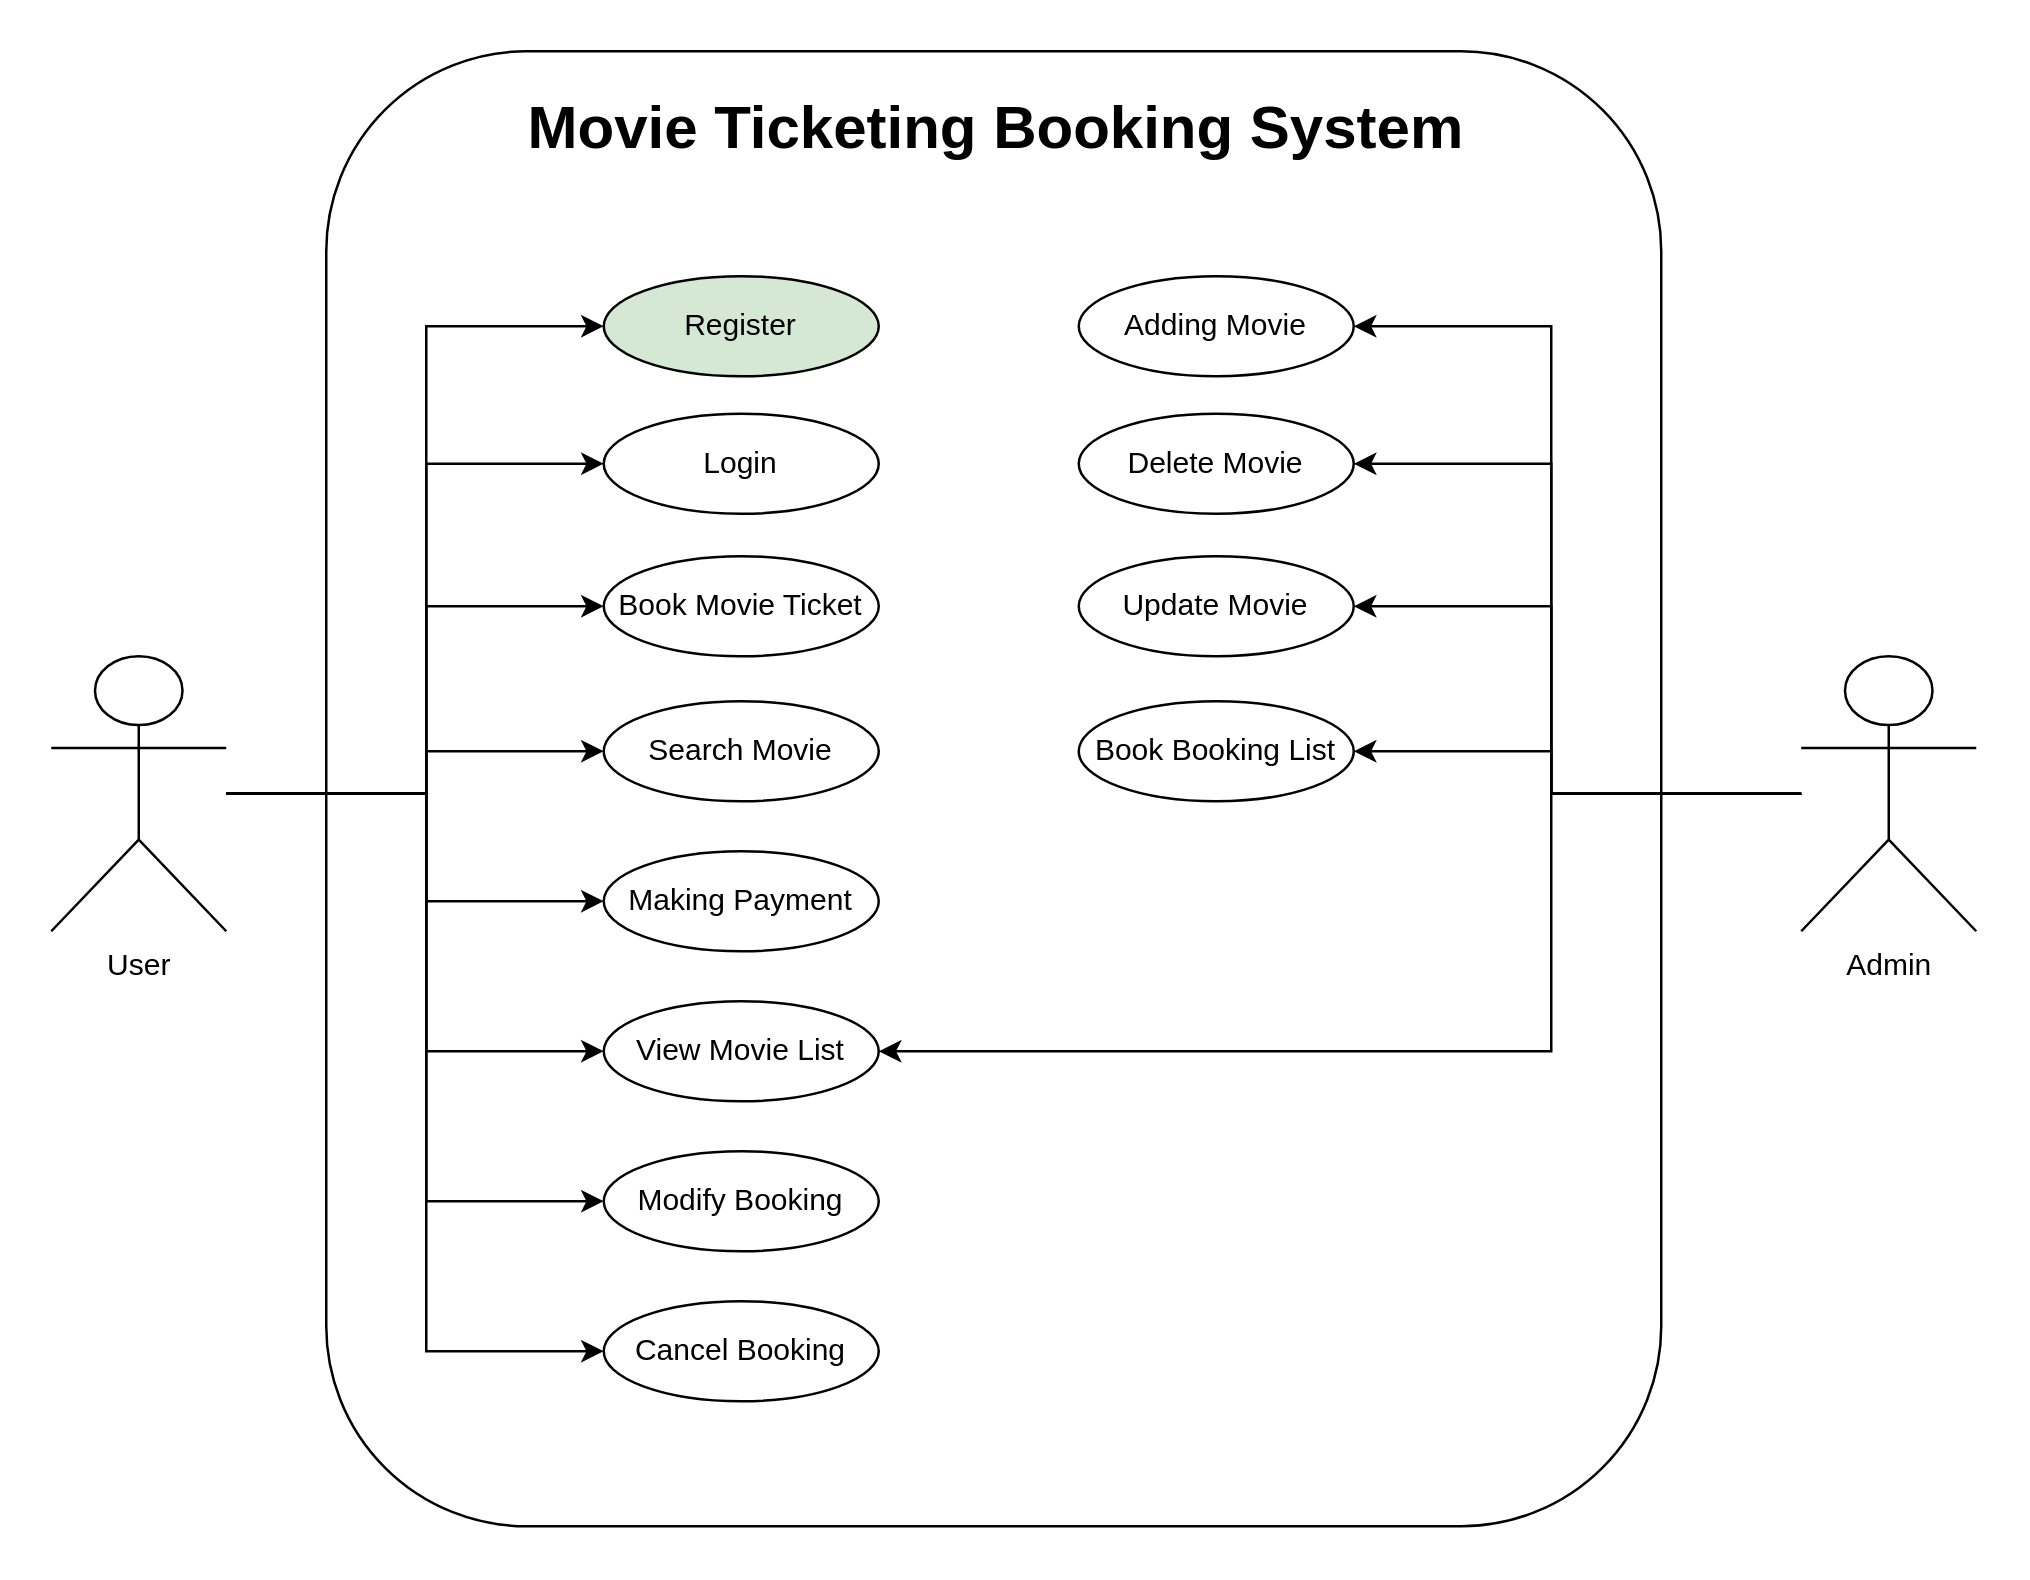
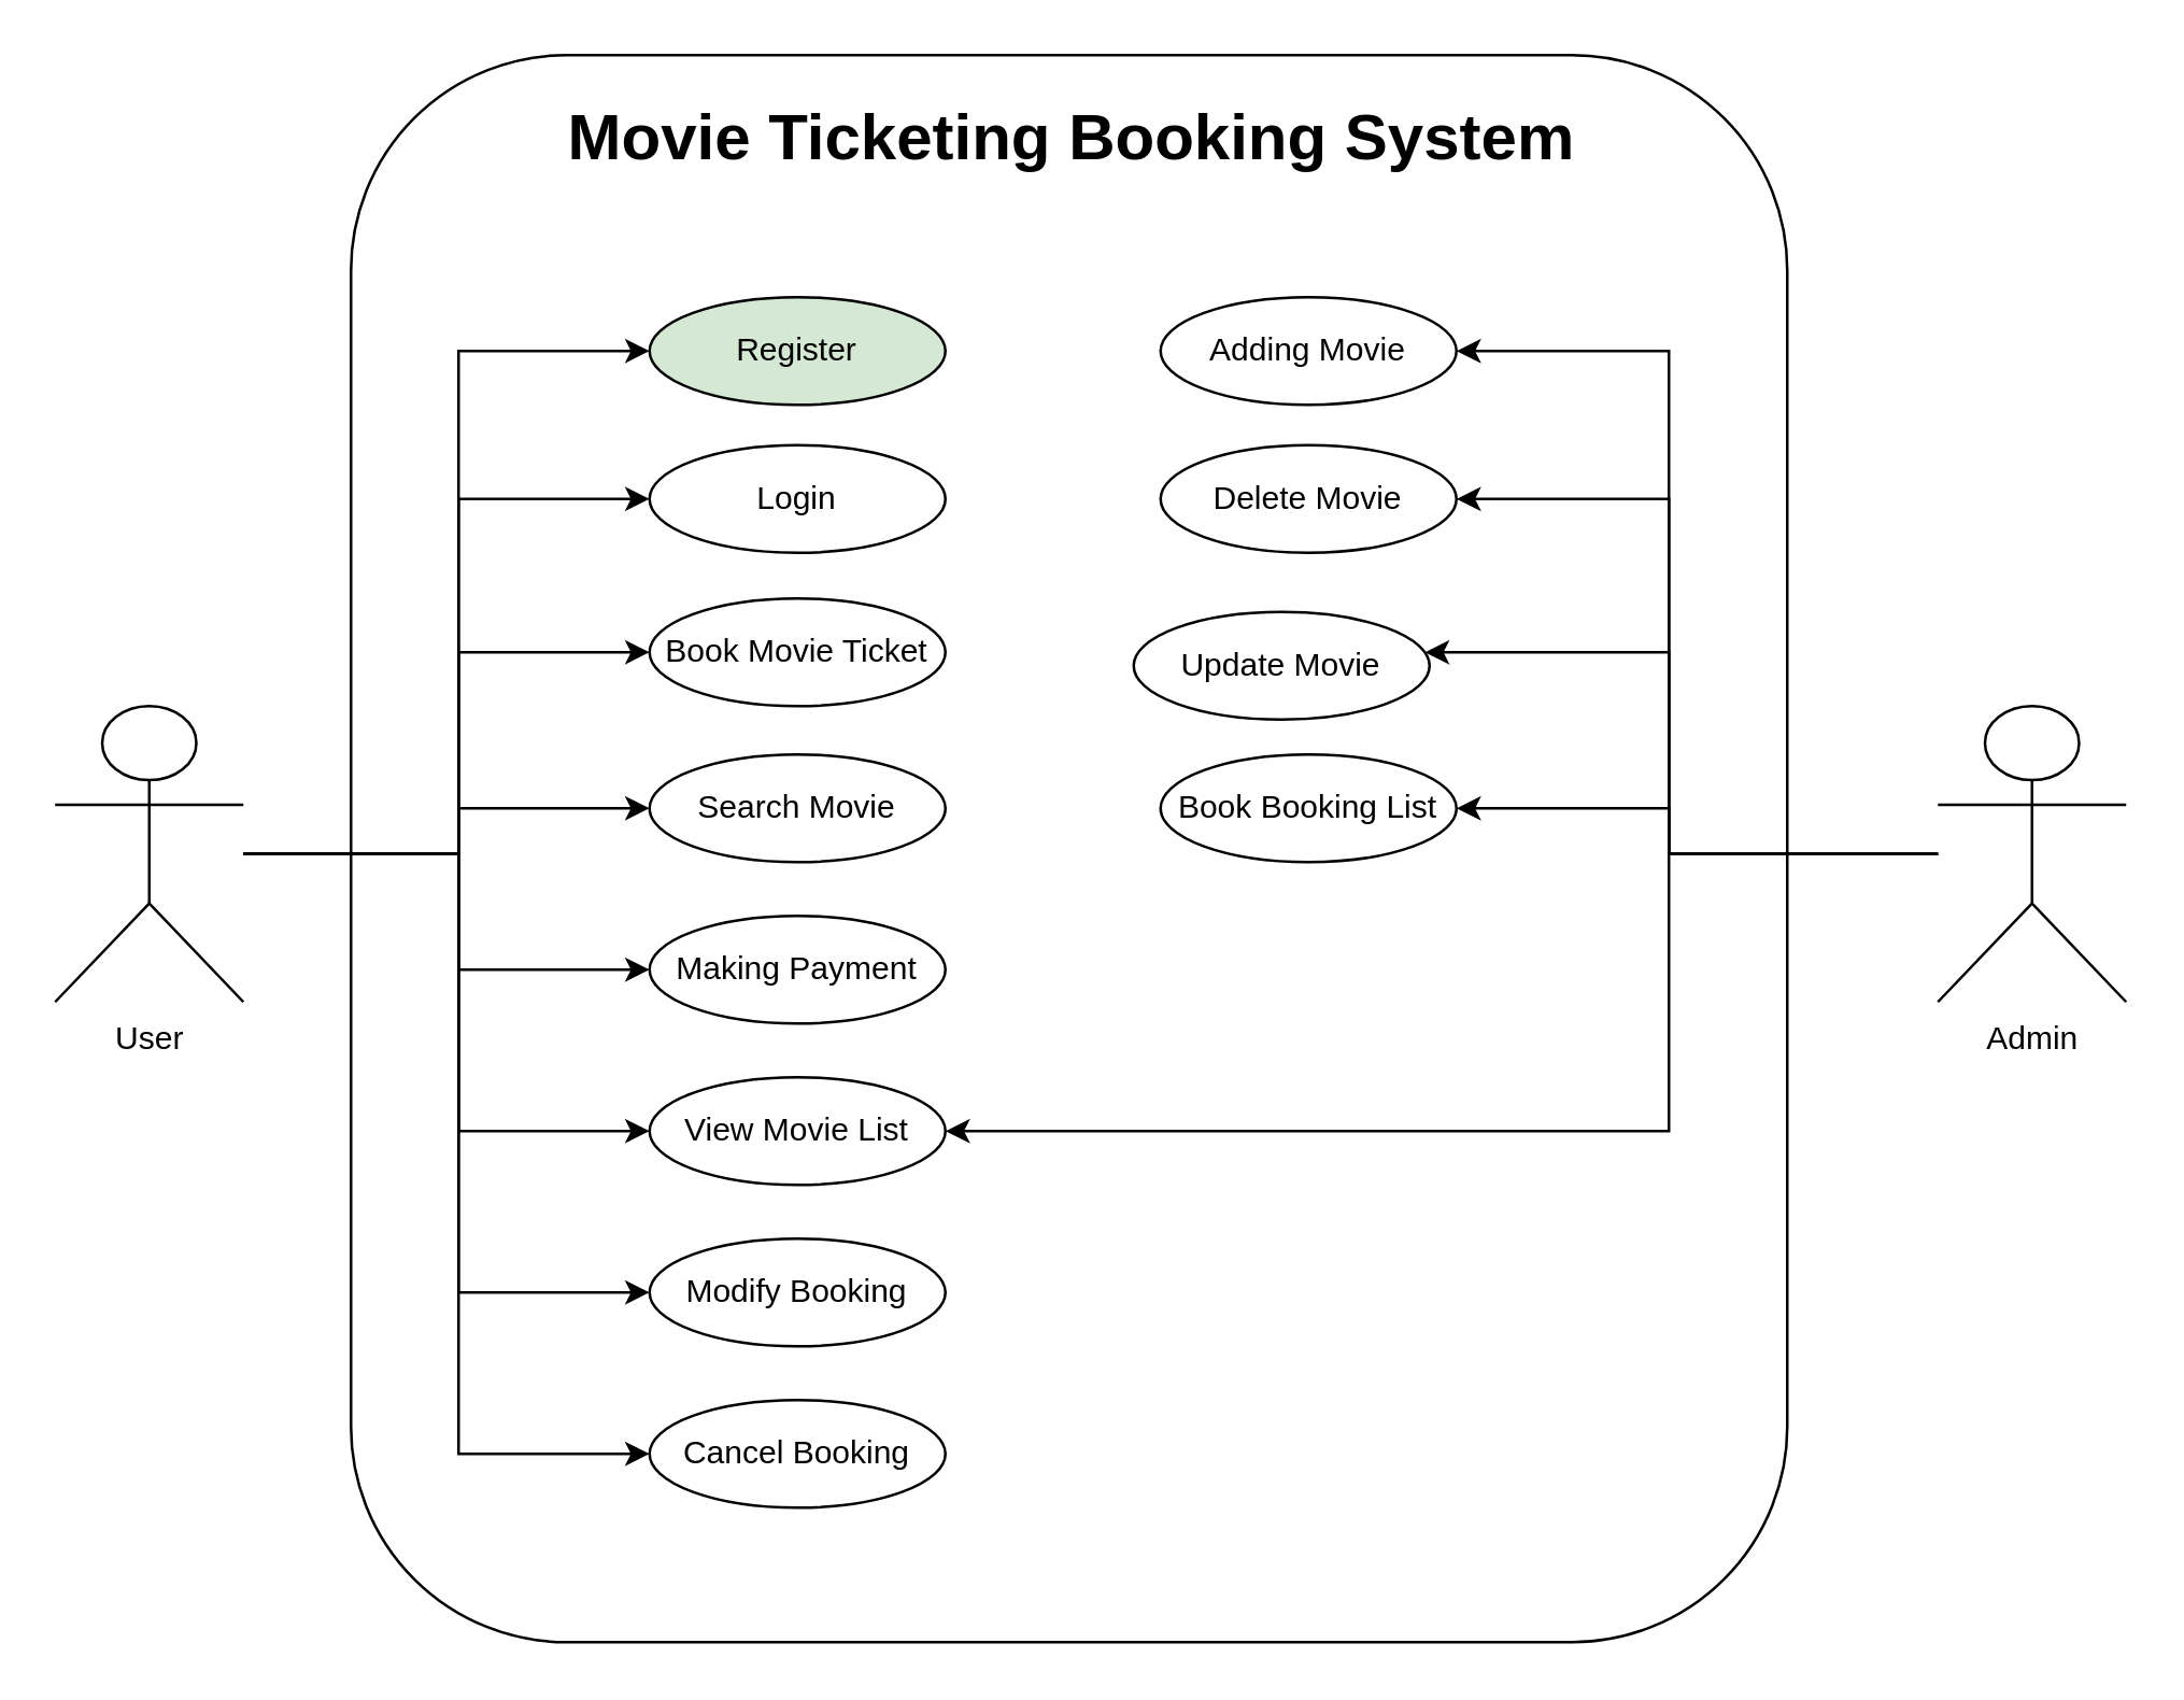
- <mxCell id="21" value="Update Movie" style="ellipse;whiteSpace=wrap;html=1;" vertex="1" parent="1"><mxGeometry x="431" y="222" width="110" height="40" as="geometry" /></mxCell>
+ <mxCell id="21" value="Update Movie" style="ellipse;whiteSpace=wrap;html=1;" vertex="1" parent="1"><mxGeometry x="421" y="227" width="110" height="40" as="geometry" /></mxCell>
